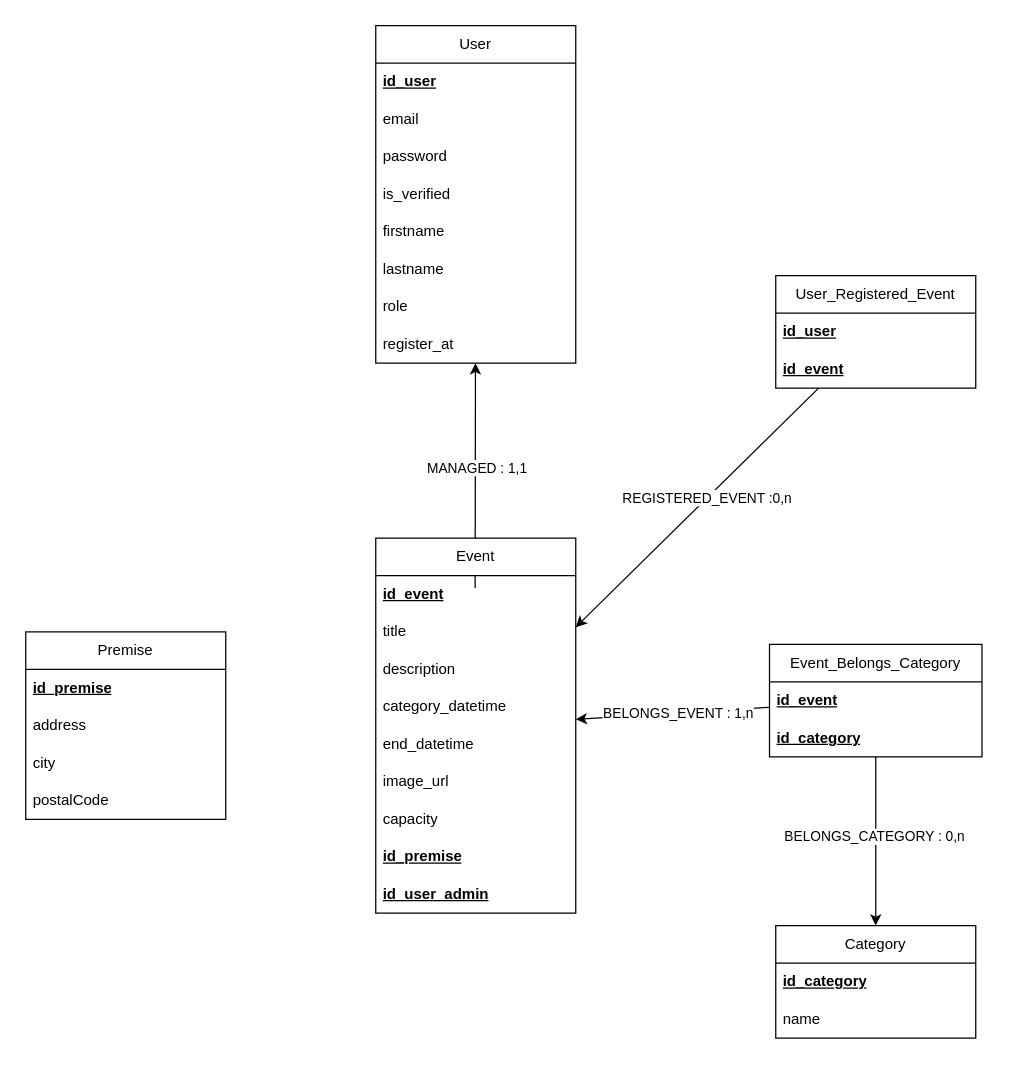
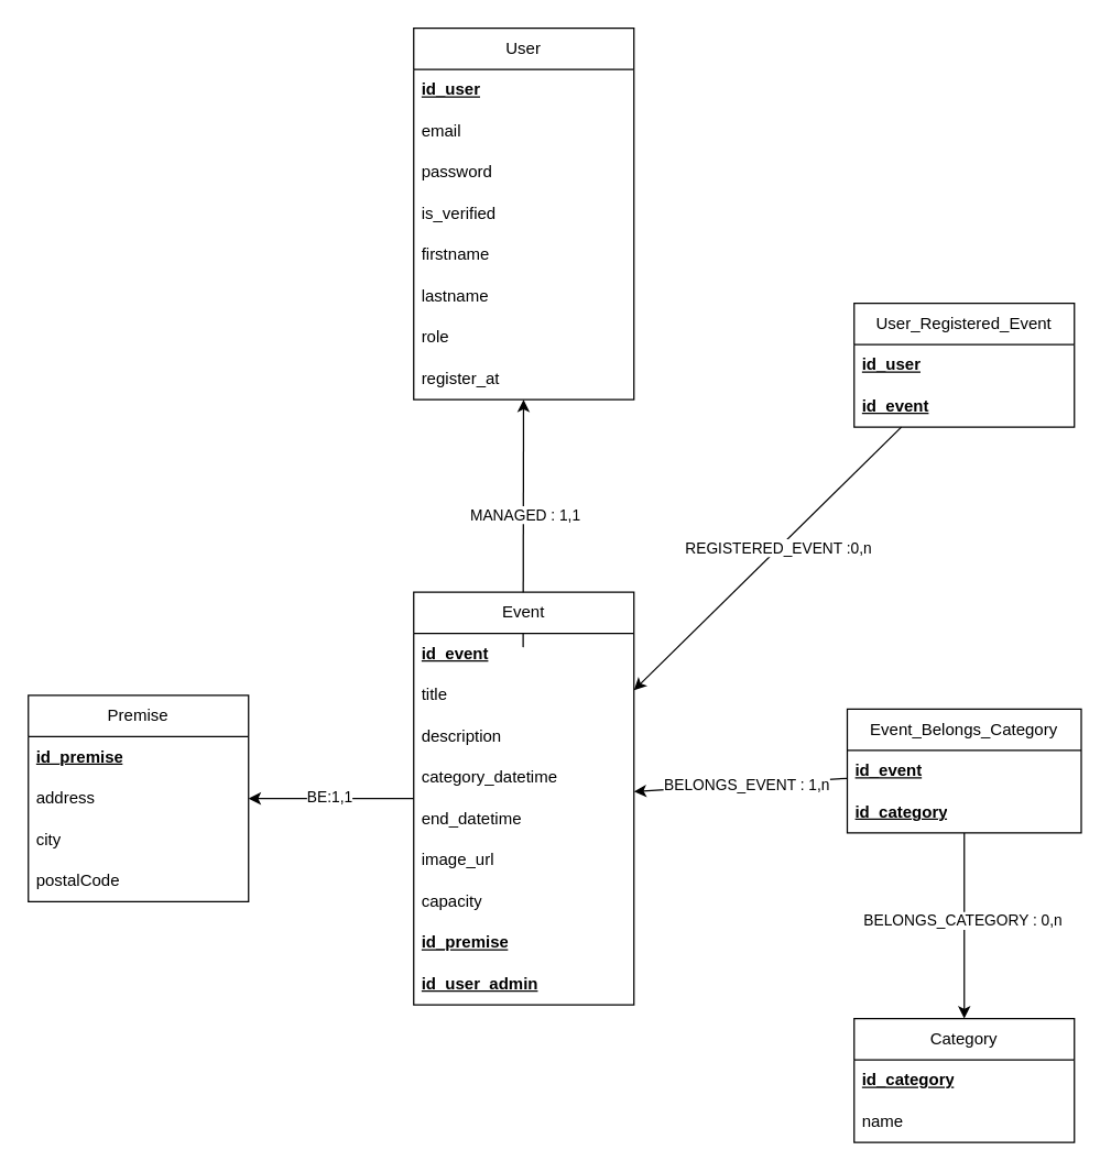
+ <mxCell id="27" style="rounded=0;orthogonalLoop=1;jettySize=auto;html=1;" parent="1" source="17" target="29" edge="1"><mxGeometry relative="1" as="geometry" /></mxCell>
+ <mxCell id="28" value="BE:1,1" style="edgeLabel;html=1;align=center;verticalAlign=middle;resizable=0;points=[];" parent="27" vertex="1" connectable="0"><mxGeometry x="-0.017" y="-2" relative="1" as="geometry"><mxPoint x="-3" as="offset" /></mxGeometry></mxCell>
